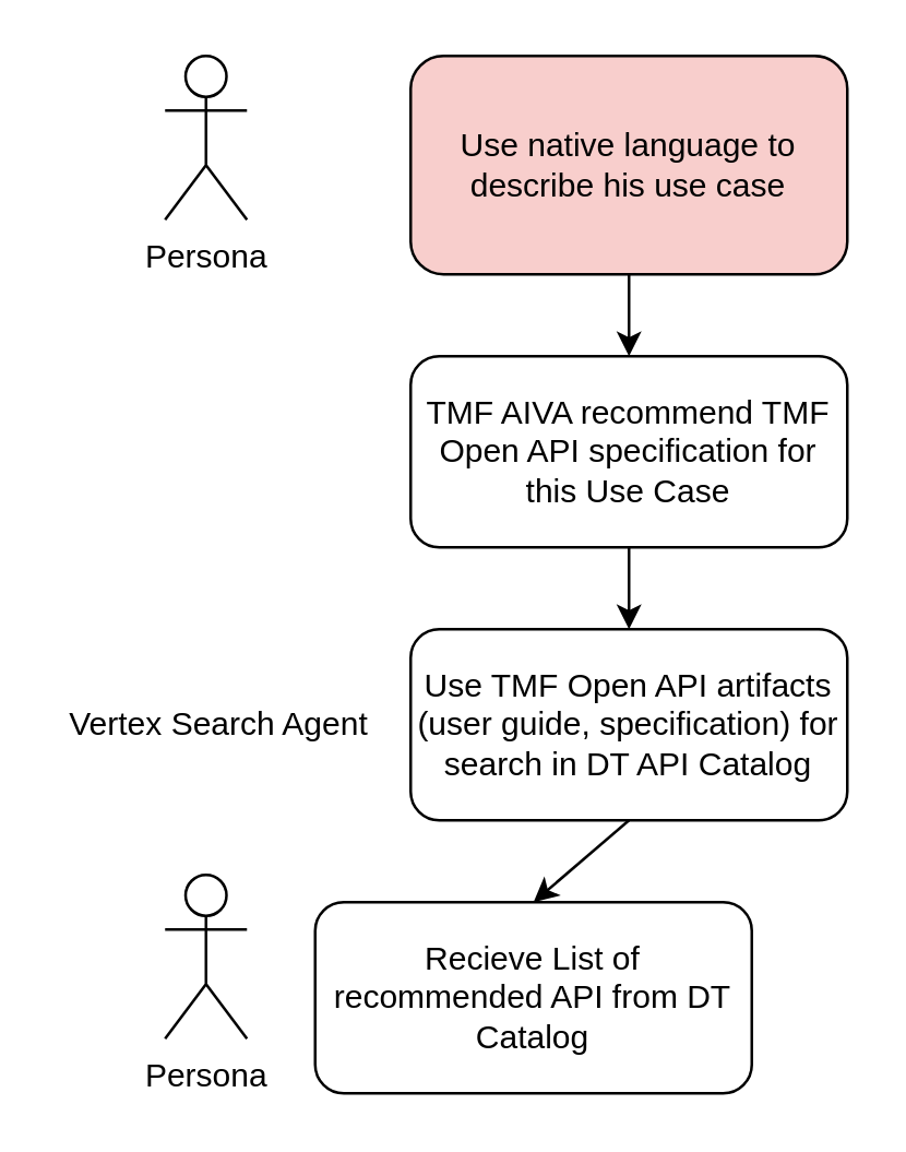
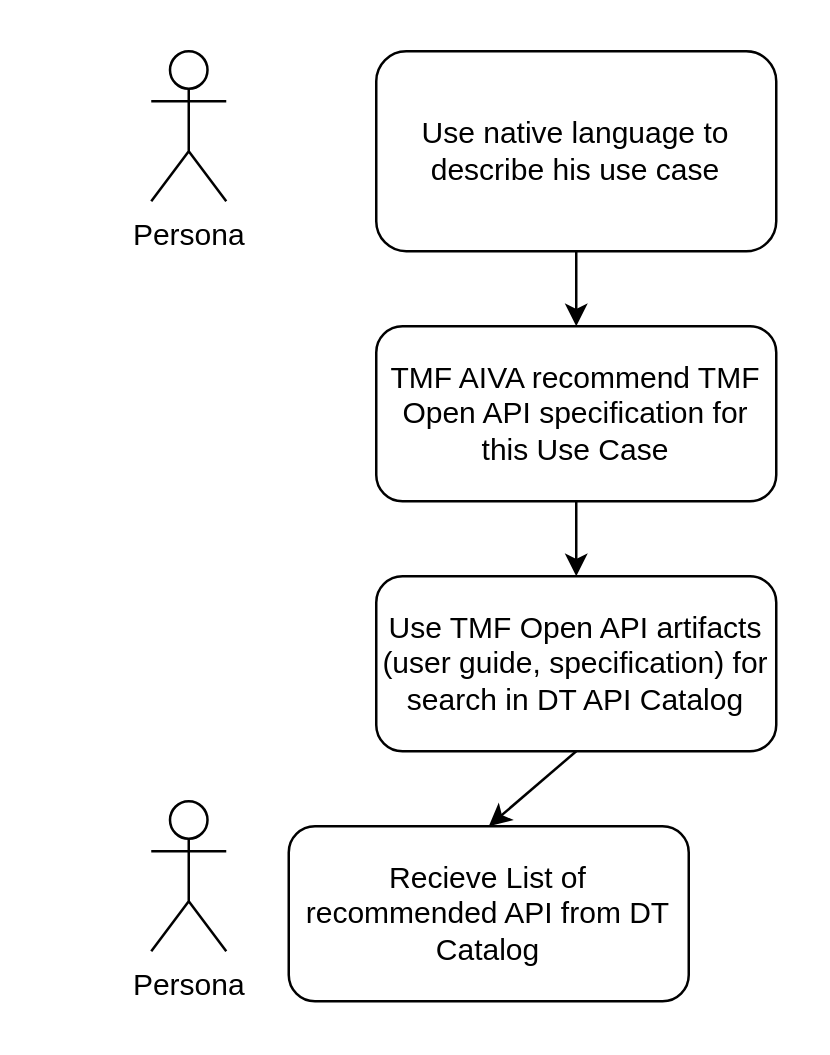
- <mxCell id="3" value="Use native language to describe his use case" style="rounded=1;whiteSpace=wrap;html=1;fillColor=#f8cecc;" vertex="1" parent="1"><mxGeometry x="150" y="20" width="160" height="80" as="geometry" /></mxCell>
+ <mxCell id="3" value="Use native language to describe his use case" style="rounded=1;whiteSpace=wrap;html=1;" vertex="1" parent="1"><mxGeometry x="150" y="20" width="160" height="80" as="geometry" /></mxCell>
- <mxCell id="11" value="Vertex Search Agent" style="text;html=1;align=center;verticalAlign=middle;whiteSpace=wrap;rounded=0;" vertex="1" parent="1"><mxGeometry x="20" y="250" width="120" height="30" as="geometry" /></mxCell>
